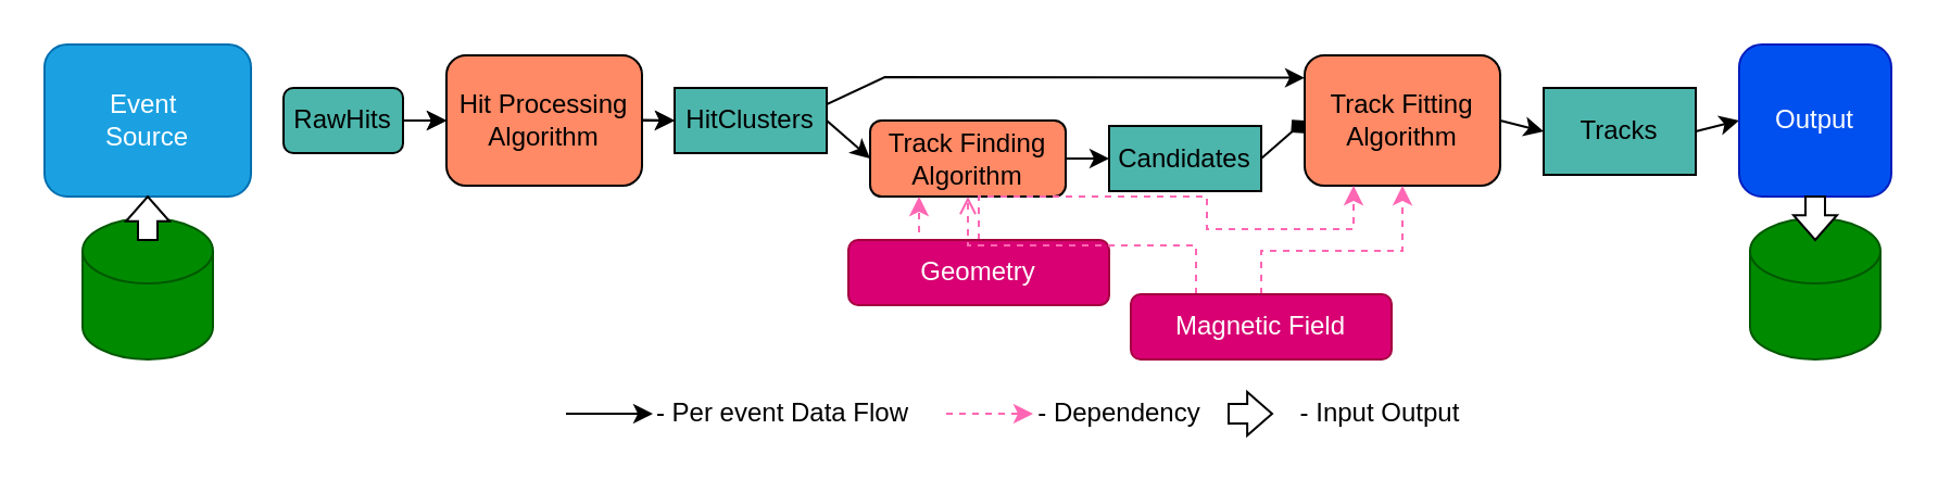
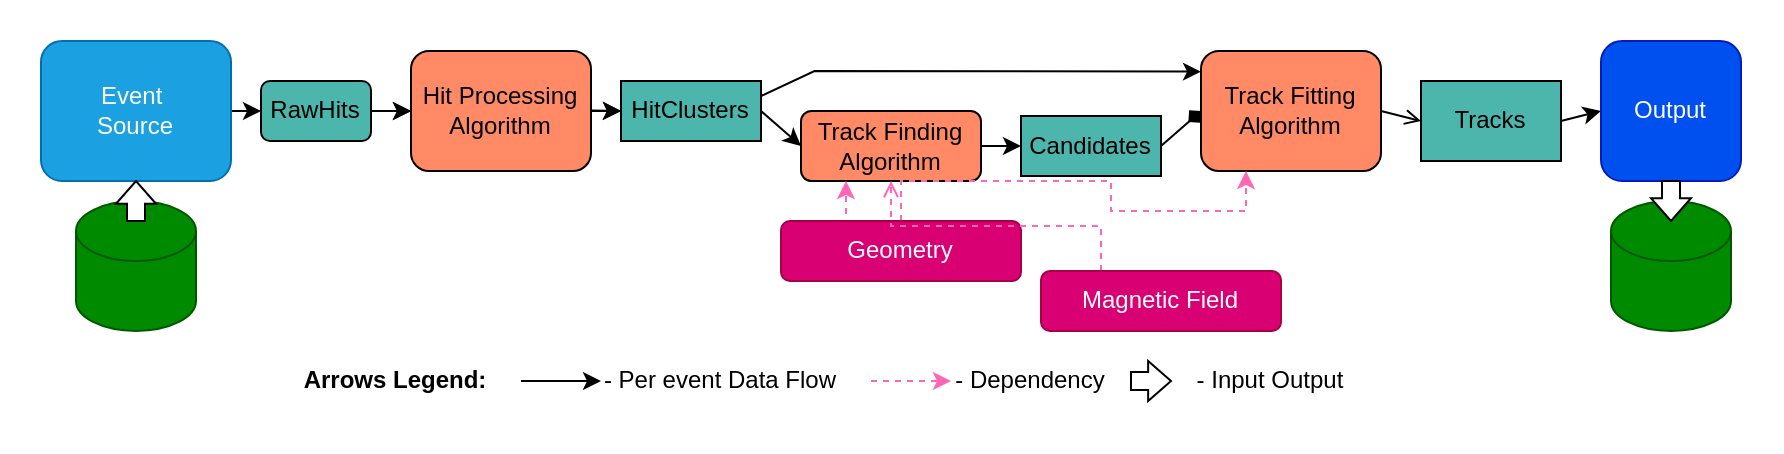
+ <mxCell id="20" style="edgeStyle=orthogonalEdgeStyle;rounded=0;orthogonalLoop=1;jettySize=auto;html=1;exitX=1;exitY=0.5;exitDx=0;exitDy=0;entryX=0;entryY=0.5;entryDx=0;entryDy=0;" parent="1" source="21" target="3" edge="1"><mxGeometry relative="1" as="geometry" /></mxCell>
- <mxCell id="17" value="" style="endArrow=classic;html=1;rounded=0;exitX=1;exitY=0.5;exitDx=0;exitDy=0;entryX=0;entryY=0.5;entryDx=0;entryDy=0;" parent="1" source="9" target="11" edge="1"><mxGeometry width="50" height="50" relative="1" as="geometry"><mxPoint x="375" y="94.5" as="sourcePoint" /><mxPoint x="405" y="94.5" as="targetPoint" /></mxGeometry></mxCell>
+ <mxCell id="17" value="" style="endArrow=open;html=1;rounded=0;exitX=1;exitY=0.5;exitDx=0;exitDy=0;entryX=0;entryY=0.5;entryDx=0;entryDy=0;" parent="1" source="9" target="11" edge="1"><mxGeometry width="50" height="50" relative="1" as="geometry"><mxPoint x="375" y="94.5" as="sourcePoint" /><mxPoint x="405" y="94.5" as="targetPoint" /></mxGeometry></mxCell>
- <mxCell id="30" style="edgeStyle=orthogonalEdgeStyle;rounded=0;orthogonalLoop=1;jettySize=auto;html=1;exitX=0.5;exitY=0;exitDx=0;exitDy=0;entryX=0.5;entryY=1;entryDx=0;entryDy=0;fillColor=#e51400;strokeColor=#FF66B3;dashed=1;" parent="1" source="32" target="9" edge="1"><mxGeometry relative="1" as="geometry"><Array as="points"><mxPoint x="580" y="115" /><mxPoint x="645" y="115" /></Array></mxGeometry></mxCell>
+ <mxCell id="40" value="&lt;b&gt;Arrows Legend:&lt;/b&gt;" style="text;html=1;align=center;verticalAlign=middle;whiteSpace=wrap;rounded=0;" parent="1" vertex="1"><mxGeometry x="150" y="175" width="95" height="30" as="geometry" /></mxCell>
